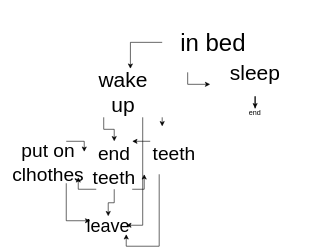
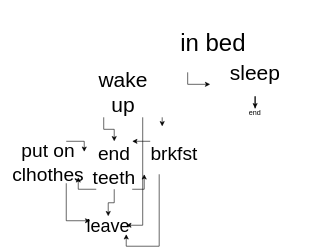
- <mxCell id="11" style="edgeStyle=orthogonalEdgeStyle;rounded=0;orthogonalLoop=1;jettySize=auto;html=1;exitX=0;exitY=0.5;exitDx=0;exitDy=0;entryX=0.592;entryY=0.047;entryDx=0;entryDy=0;entryPerimeter=0;" parent="1" source="3" target="9" edge="1"><mxGeometry relative="1" as="geometry" /></mxCell>
- <mxCell id="13" value="&lt;font style=&quot;font-size: 32px;&quot;&gt;teeth&lt;/font&gt;" style="text;html=1;align=center;verticalAlign=middle;whiteSpace=wrap;rounded=0;" vertex="1" parent="1"><mxGeometry x="240" y="220" width="100" height="70" as="geometry" /></mxCell>
+ <mxCell id="13" value="&lt;font style=&quot;font-size: 32px;&quot;&gt;brkfst&lt;/font&gt;" style="text;html=1;align=center;verticalAlign=middle;whiteSpace=wrap;rounded=0;" vertex="1" parent="1"><mxGeometry x="240" y="220" width="100" height="70" as="geometry" /></mxCell>
